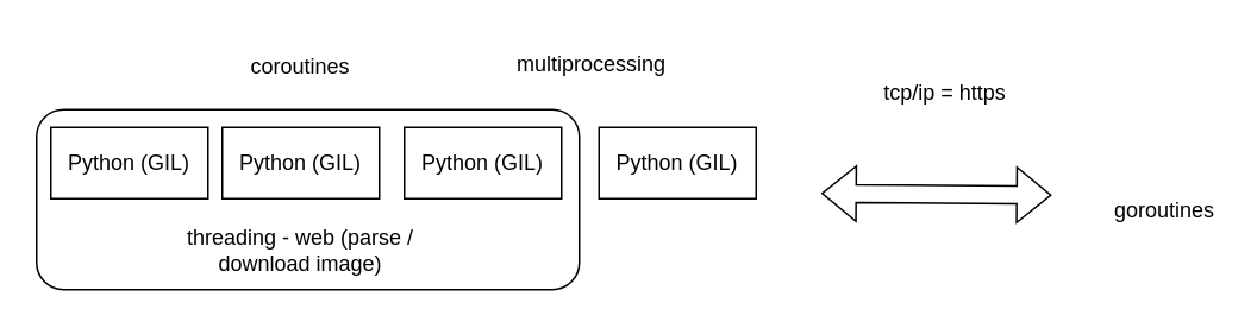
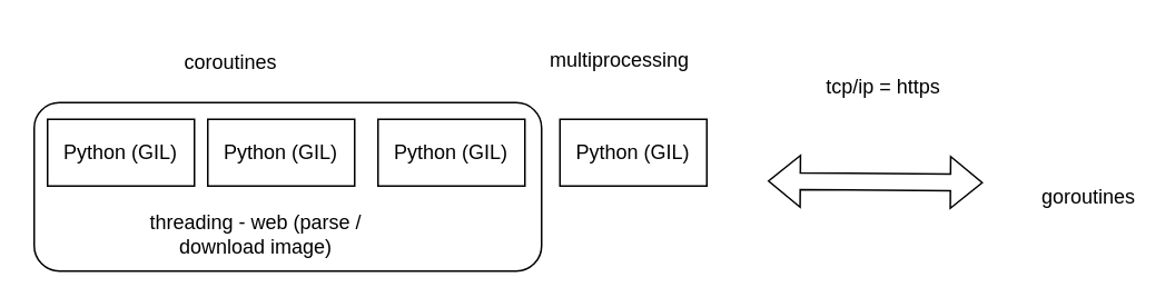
- <mxCell id="5" value="multiprocessing" style="text;html=1;strokeColor=none;fillColor=none;align=center;verticalAlign=middle;whiteSpace=wrap;rounded=0;" vertex="1" parent="1"><mxGeometry x="275" y="20" width="112" height="32" as="geometry" /></mxCell>
+ <mxCell id="5" value="multiprocessing" style="text;html=1;strokeColor=none;fillColor=none;align=center;verticalAlign=middle;whiteSpace=wrap;rounded=0;" vertex="1" parent="1"><mxGeometry x="315" y="20" width="112" height="32" as="geometry" /></mxCell>
- <mxCell id="9" value="coroutines" style="text;html=1;strokeColor=none;fillColor=none;align=center;verticalAlign=middle;whiteSpace=wrap;rounded=0;" vertex="1" parent="1"><mxGeometry x="138" y="22" width="60" height="30" as="geometry" /></mxCell>
+ <mxCell id="9" value="coroutines" style="text;html=1;strokeColor=none;fillColor=none;align=center;verticalAlign=middle;whiteSpace=wrap;rounded=0;" vertex="1" parent="1"><mxGeometry x="108" y="22" width="60" height="30" as="geometry" /></mxCell>
- <mxCell id="8" value="threading - web (parse / download image)" style="text;html=1;strokeColor=none;fillColor=none;align=center;verticalAlign=middle;whiteSpace=wrap;rounded=0;" vertex="1" parent="1"><mxGeometry x="78" y="124" width="180" height="32" as="geometry" /></mxCell>
+ <mxCell id="8" value="threading - web (parse / download image)" style="text;html=1;strokeColor=none;fillColor=none;align=center;verticalAlign=middle;whiteSpace=wrap;rounded=0;" vertex="1" parent="1"><mxGeometry x="63" y="124" width="180" height="32" as="geometry" /></mxCell>
